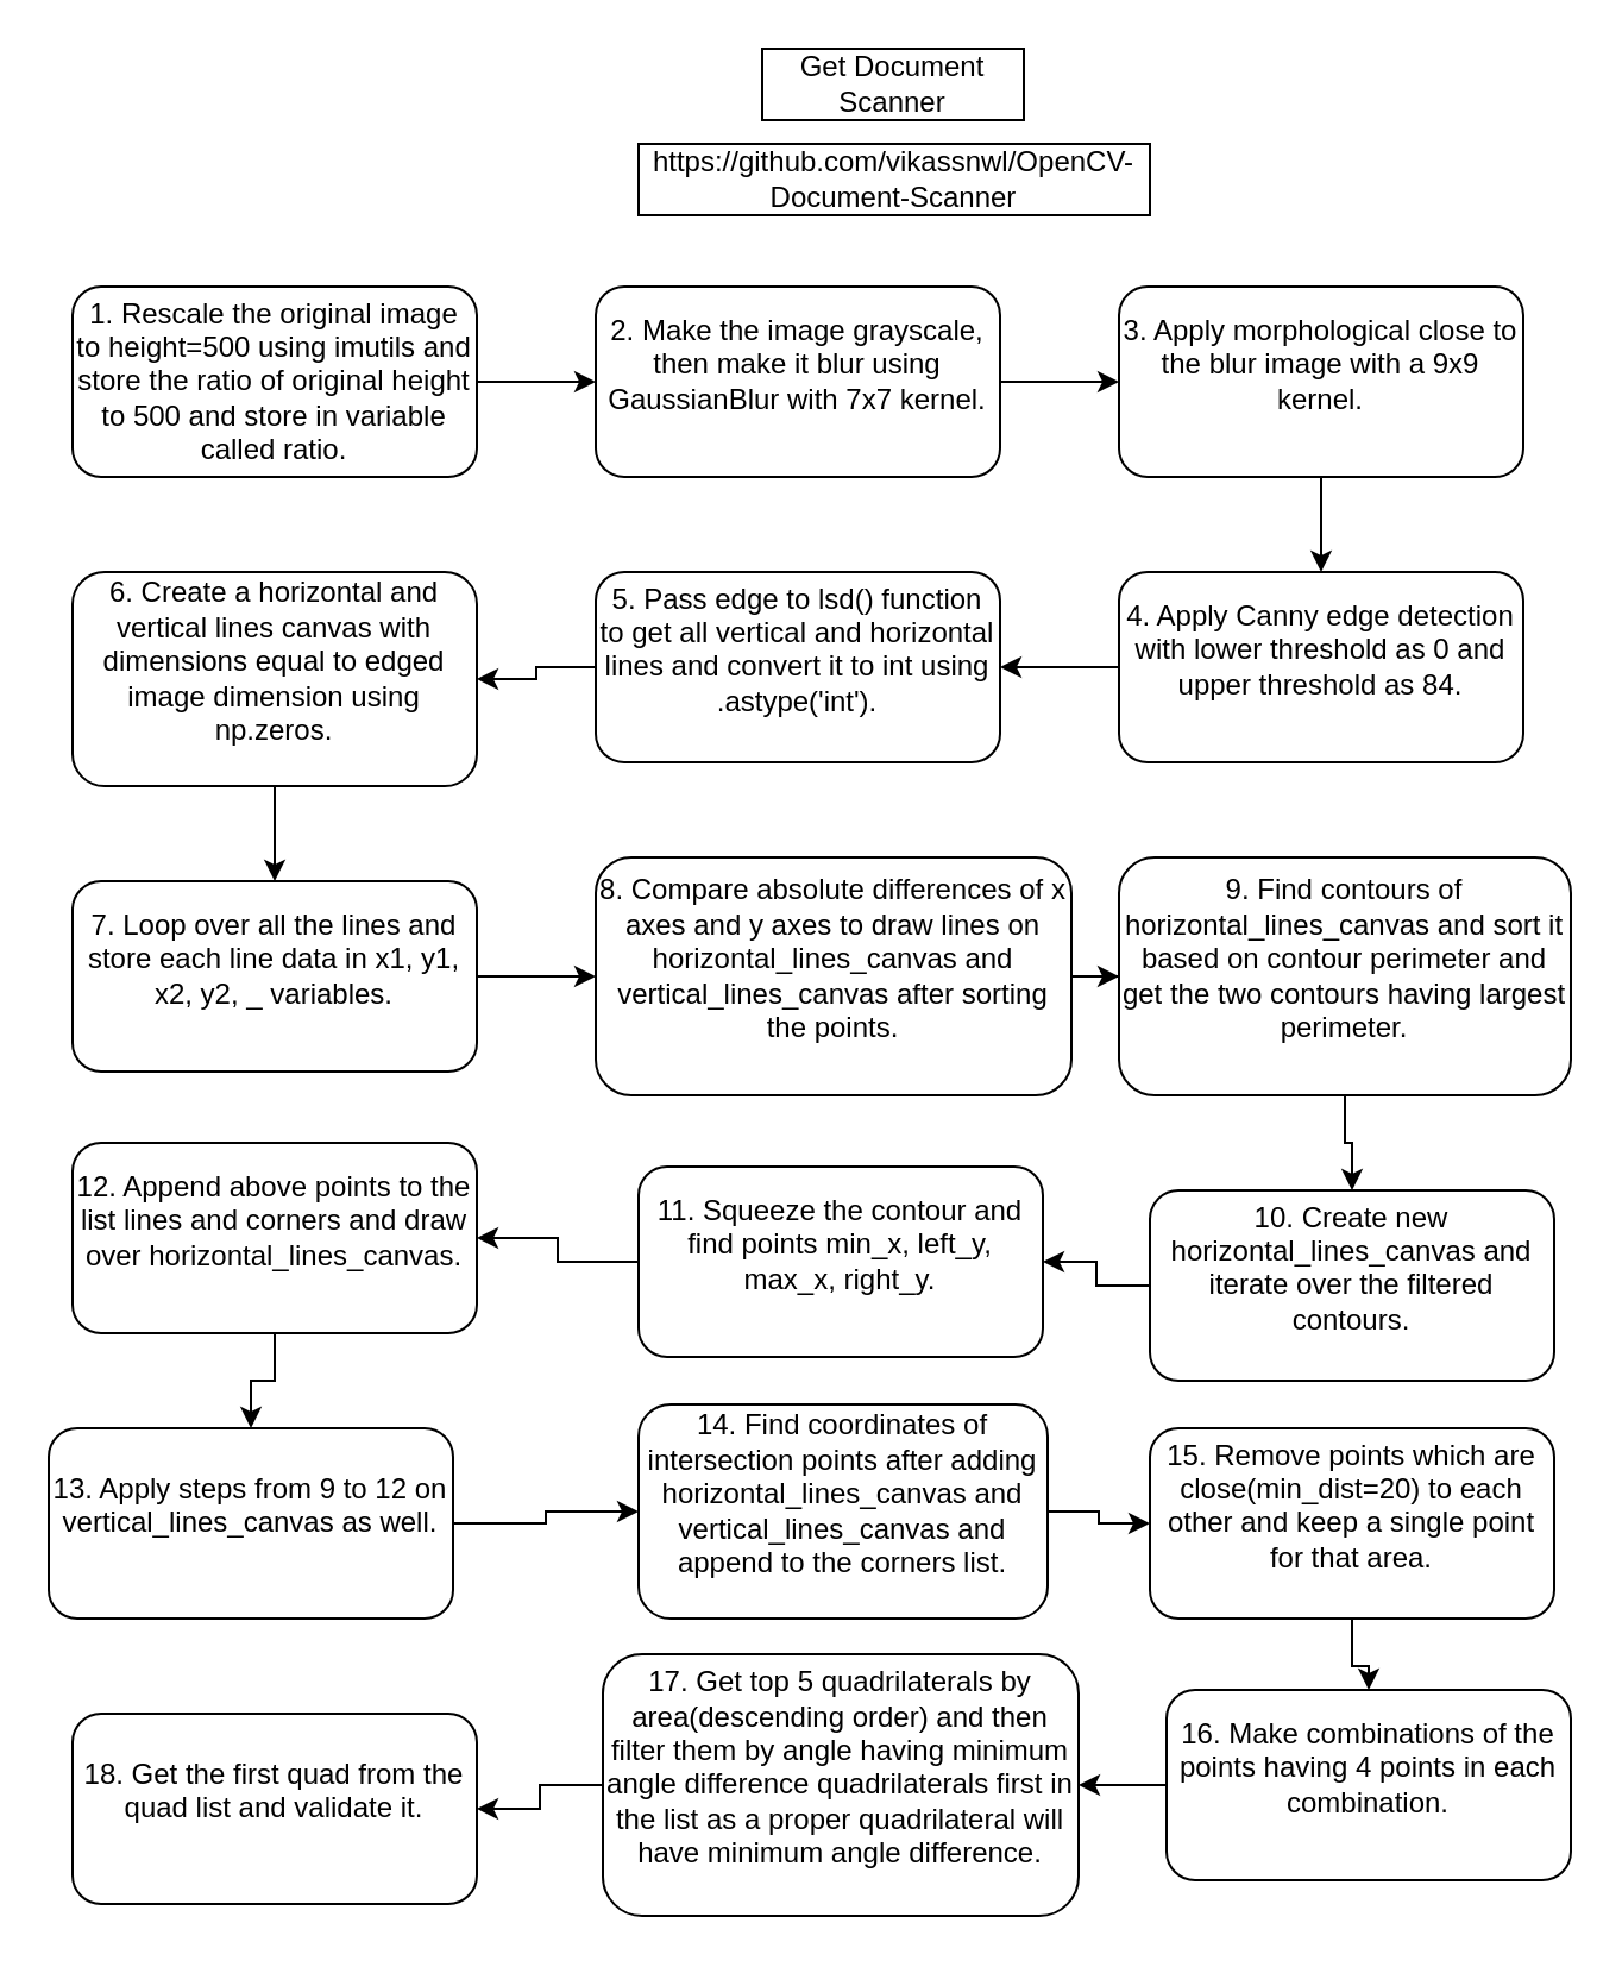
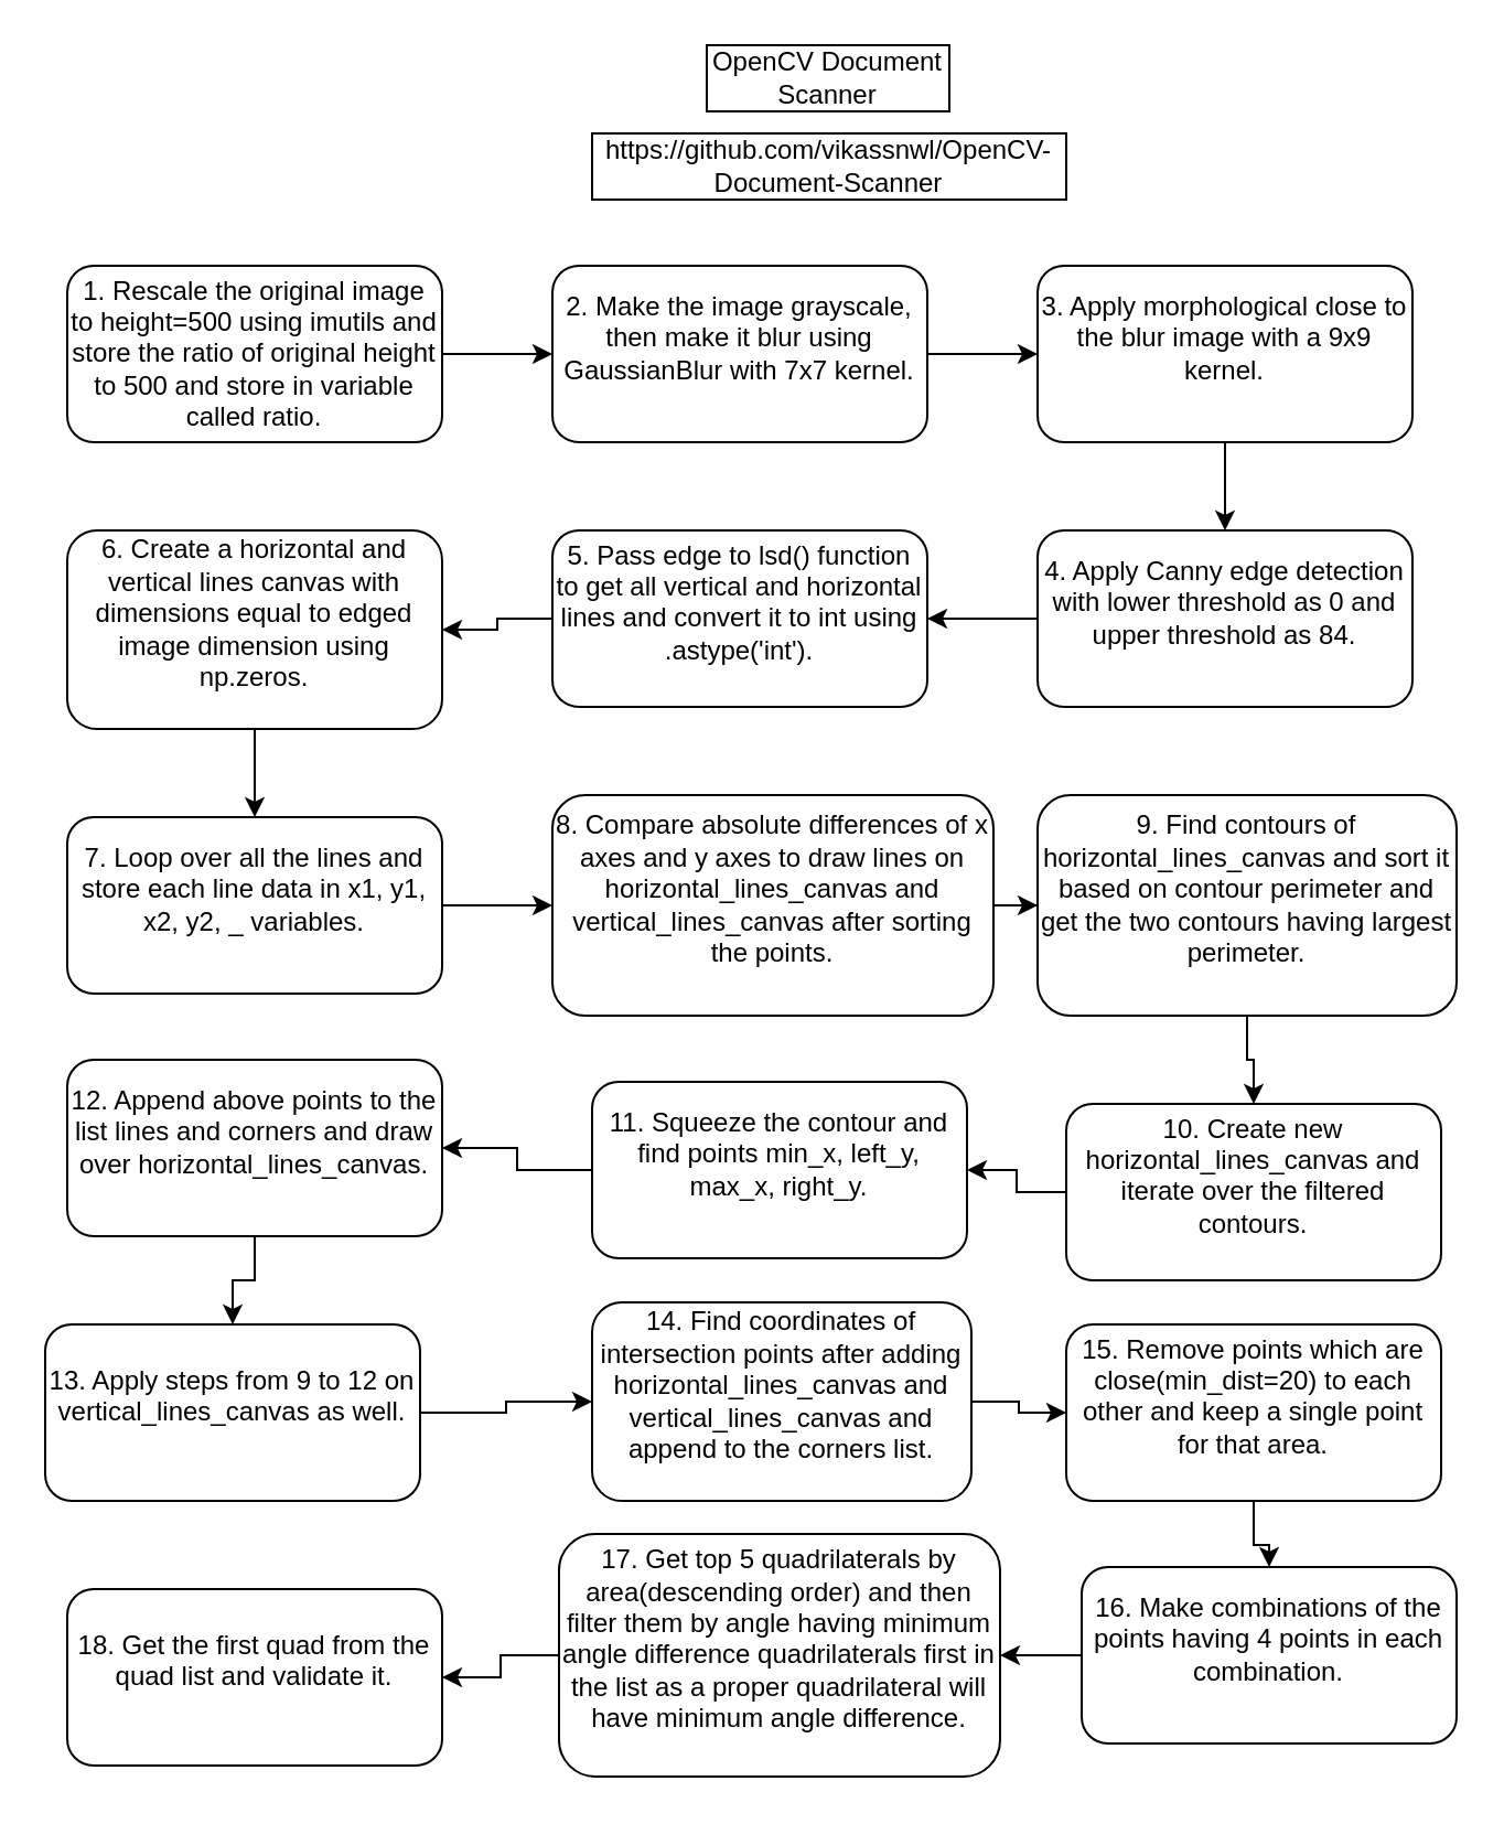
- <mxCell id="2" value="Get Document Scanner" style="text;html=1;align=center;verticalAlign=middle;whiteSpace=wrap;rounded=0;strokeColor=default;" vertex="1" parent="1"><mxGeometry x="320" y="20" width="110" height="30" as="geometry" /></mxCell>
+ <mxCell id="2" value="OpenCV Document Scanner" style="text;html=1;align=center;verticalAlign=middle;whiteSpace=wrap;rounded=0;strokeColor=default;" vertex="1" parent="1"><mxGeometry x="320" y="20" width="110" height="30" as="geometry" /></mxCell>
